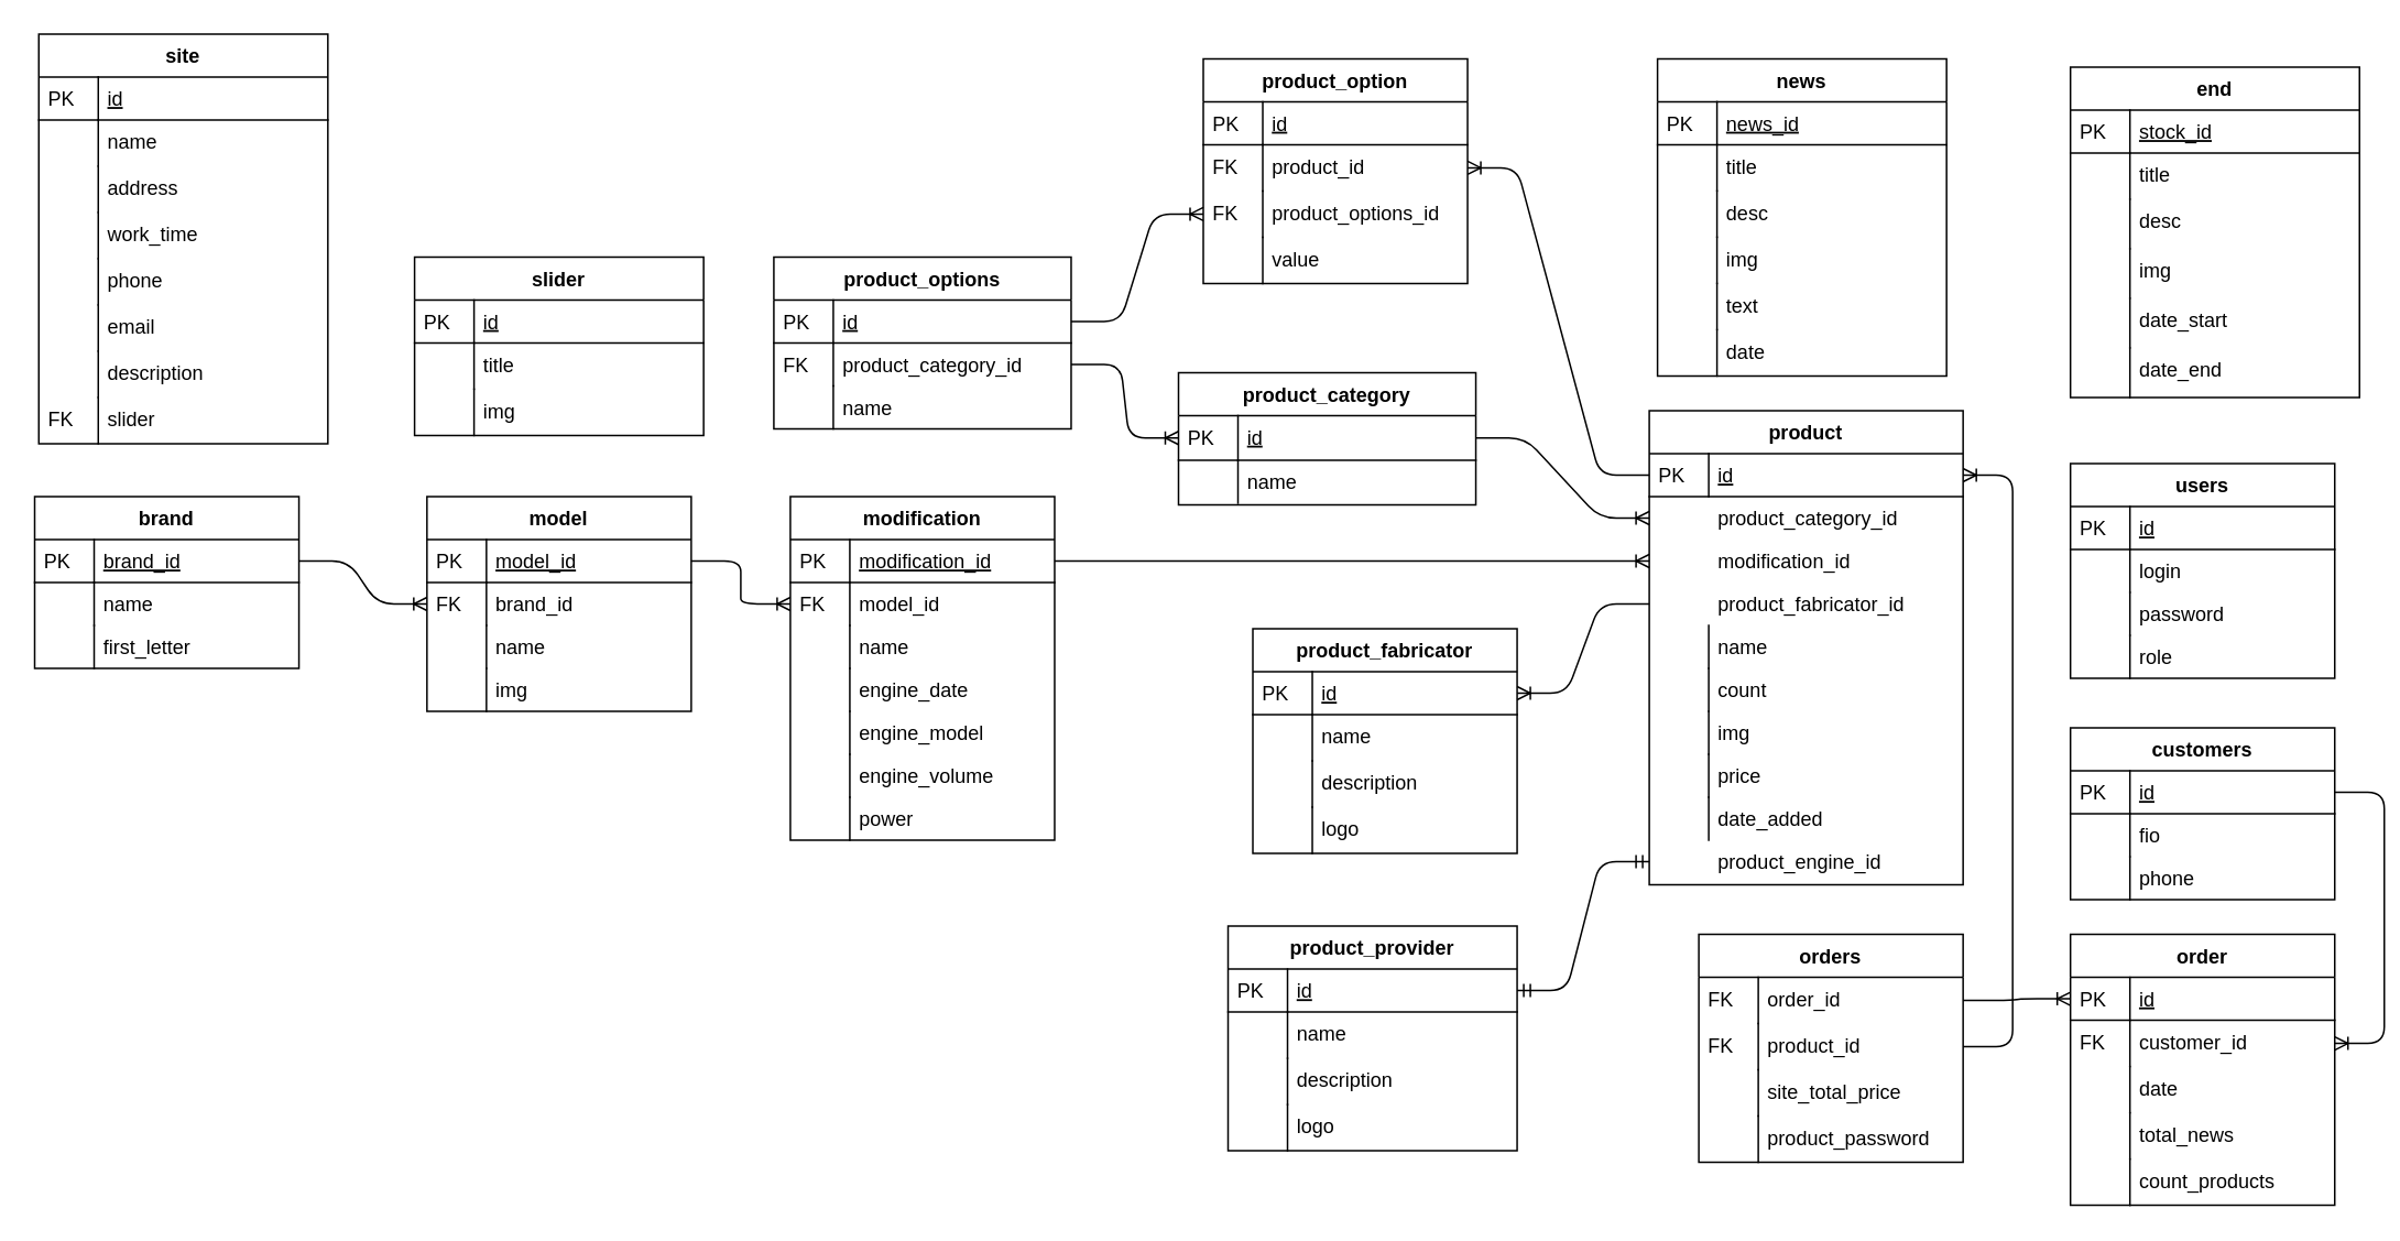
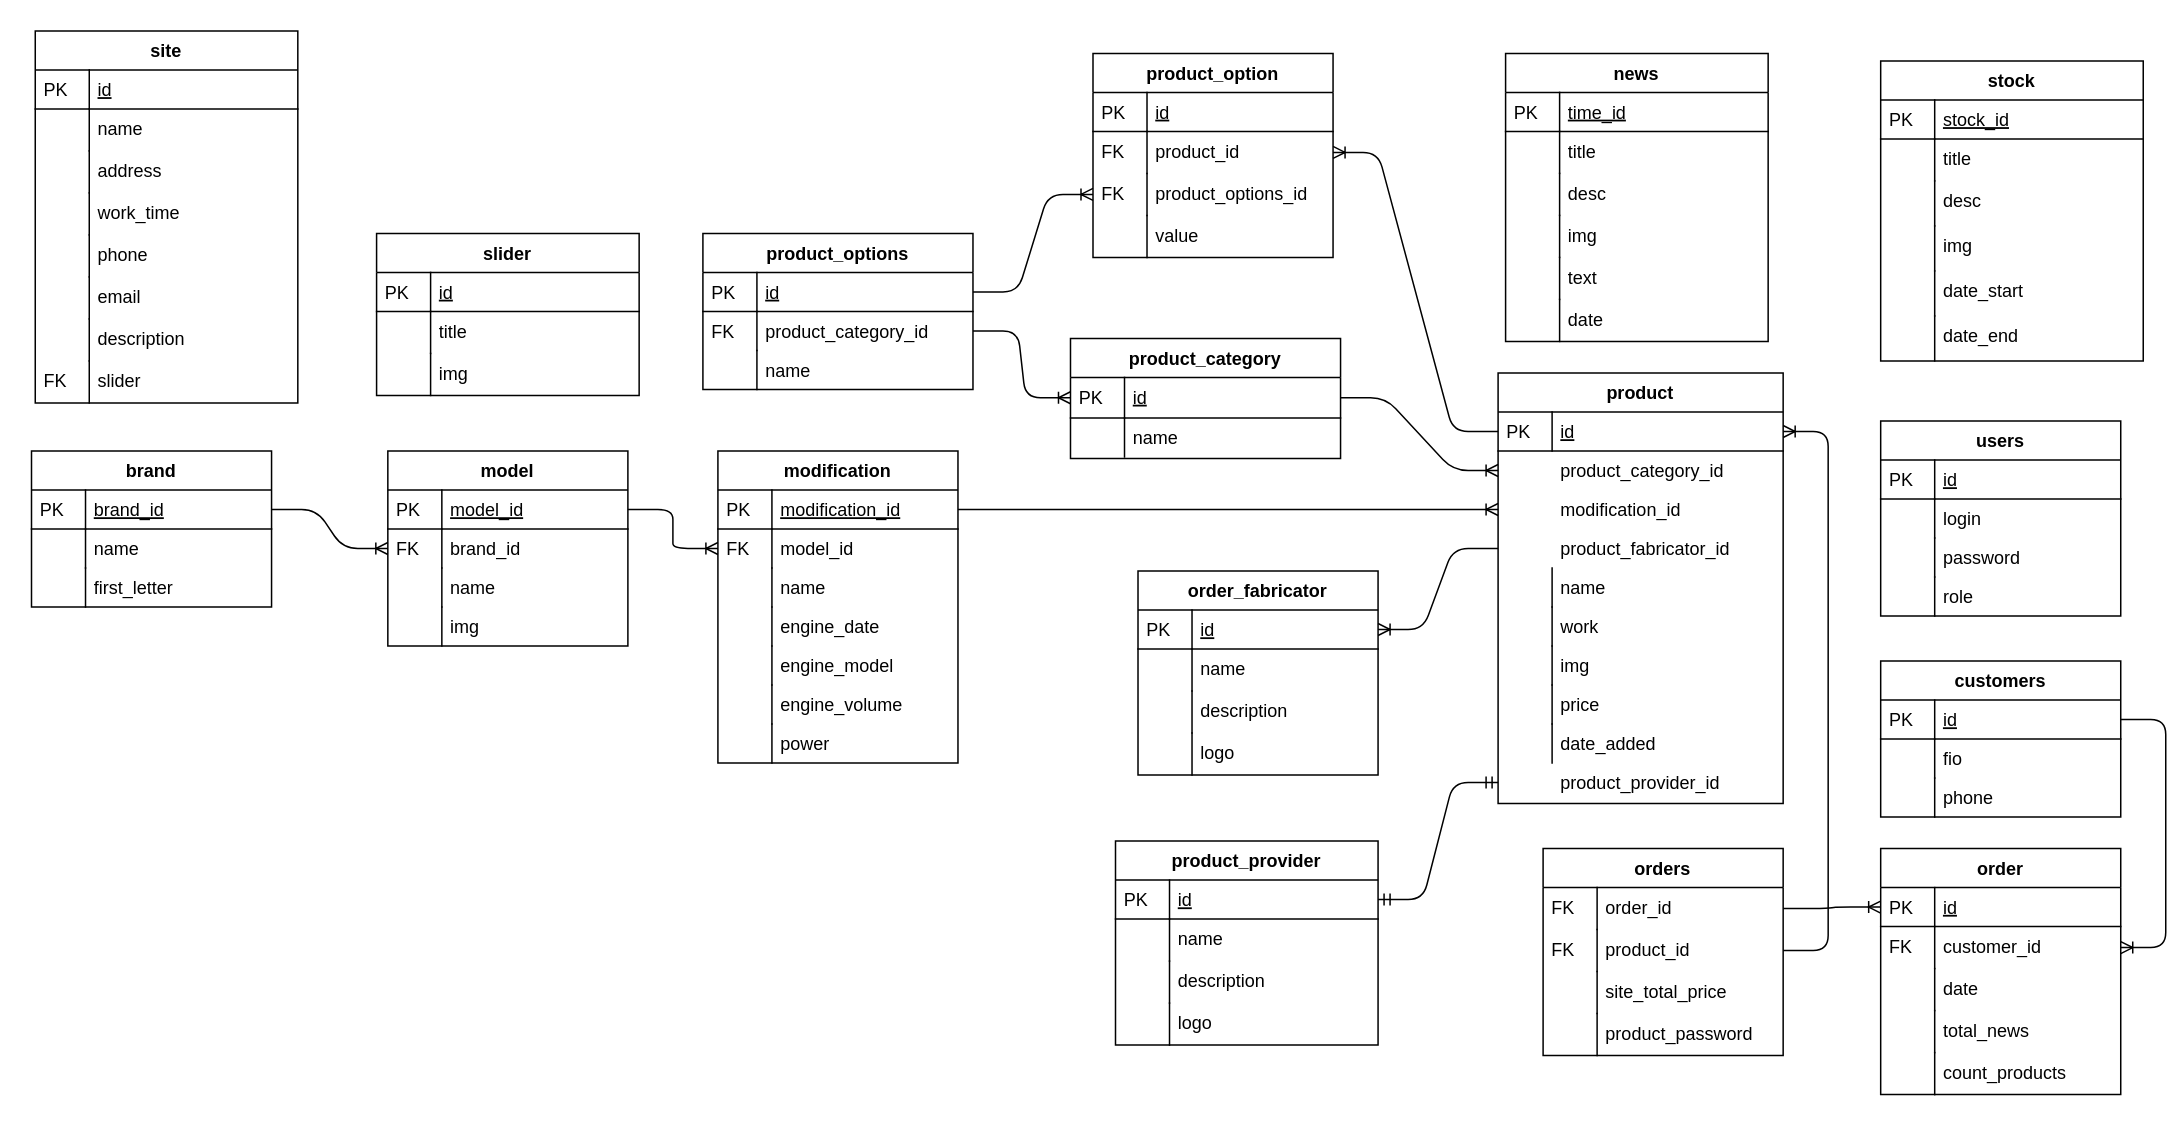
- <mxCell id="134" value="end" style="swimlane;fontStyle=1;childLayout=stackLayout;horizontal=1;startSize=26;horizontalStack=0;resizeParent=1;resizeLast=0;collapsible=1;marginBottom=0;rounded=0;shadow=0;strokeWidth=1;" parent="1" vertex="1"><mxGeometry x="1253" y="40" width="175" height="200" as="geometry"><mxRectangle x="150" y="146" width="160" height="26" as="alternateBounds" /></mxGeometry></mxCell>
+ <mxCell id="134" value="stock" style="swimlane;fontStyle=1;childLayout=stackLayout;horizontal=1;startSize=26;horizontalStack=0;resizeParent=1;resizeLast=0;collapsible=1;marginBottom=0;rounded=0;shadow=0;strokeWidth=1;" parent="1" vertex="1"><mxGeometry x="1253" y="40" width="175" height="200" as="geometry"><mxRectangle x="150" y="146" width="160" height="26" as="alternateBounds" /></mxGeometry></mxCell>
- <mxCell id="122" value="news_id" style="shape=partialRectangle;top=0;left=0;right=0;bottom=1;align=left;verticalAlign=top;fillColor=none;spacingLeft=40;spacingRight=4;overflow=hidden;rotatable=0;points=[[0,0.5],[1,0.5]];portConstraint=eastwest;dropTarget=0;rounded=0;shadow=0;strokeWidth=1;fontStyle=4" parent="121" vertex="1"><mxGeometry y="26" width="175" height="26" as="geometry" /></mxCell>
+ <mxCell id="122" value="time_id" style="shape=partialRectangle;top=0;left=0;right=0;bottom=1;align=left;verticalAlign=top;fillColor=none;spacingLeft=40;spacingRight=4;overflow=hidden;rotatable=0;points=[[0,0.5],[1,0.5]];portConstraint=eastwest;dropTarget=0;rounded=0;shadow=0;strokeWidth=1;fontStyle=4" parent="121" vertex="1"><mxGeometry y="26" width="175" height="26" as="geometry" /></mxCell>
- <mxCell id="54" value="product_fabricator" style="swimlane;fontStyle=1;childLayout=stackLayout;horizontal=1;startSize=26;horizontalStack=0;resizeParent=1;resizeLast=0;collapsible=1;marginBottom=0;rounded=0;shadow=0;strokeWidth=1;" parent="1" vertex="1"><mxGeometry x="758" y="380" width="160" height="136" as="geometry"><mxRectangle x="150" y="146" width="160" height="26" as="alternateBounds" /></mxGeometry></mxCell>
+ <mxCell id="54" value="order_fabricator" style="swimlane;fontStyle=1;childLayout=stackLayout;horizontal=1;startSize=26;horizontalStack=0;resizeParent=1;resizeLast=0;collapsible=1;marginBottom=0;rounded=0;shadow=0;strokeWidth=1;" parent="1" vertex="1"><mxGeometry x="758" y="380" width="160" height="136" as="geometry"><mxRectangle x="150" y="146" width="160" height="26" as="alternateBounds" /></mxGeometry></mxCell>
- <mxCell id="43" value="count" style="shape=partialRectangle;top=0;left=0;right=0;bottom=0;align=left;verticalAlign=top;fillColor=none;spacingLeft=40;spacingRight=4;overflow=hidden;rotatable=0;points=[[0,0.5],[1,0.5]];portConstraint=eastwest;dropTarget=0;rounded=0;shadow=0;strokeWidth=1;fontStyle=0" parent="35" vertex="1"><mxGeometry y="156" width="190" height="26" as="geometry" /></mxCell>
+ <mxCell id="43" value="work" style="shape=partialRectangle;top=0;left=0;right=0;bottom=0;align=left;verticalAlign=top;fillColor=none;spacingLeft=40;spacingRight=4;overflow=hidden;rotatable=0;points=[[0,0.5],[1,0.5]];portConstraint=eastwest;dropTarget=0;rounded=0;shadow=0;strokeWidth=1;fontStyle=0" parent="35" vertex="1"><mxGeometry y="156" width="190" height="26" as="geometry" /></mxCell>
- <mxCell id="51" value="product_engine_id" style="shape=partialRectangle;top=0;left=0;right=0;bottom=0;align=left;verticalAlign=top;fillColor=none;spacingLeft=40;spacingRight=4;overflow=hidden;rotatable=0;points=[[0,0.5],[1,0.5]];portConstraint=eastwest;dropTarget=0;rounded=0;shadow=0;strokeWidth=1;fontStyle=0" parent="35" vertex="1"><mxGeometry y="260" width="190" height="26" as="geometry" /></mxCell>
+ <mxCell id="51" value="product_provider_id" style="shape=partialRectangle;top=0;left=0;right=0;bottom=0;align=left;verticalAlign=top;fillColor=none;spacingLeft=40;spacingRight=4;overflow=hidden;rotatable=0;points=[[0,0.5],[1,0.5]];portConstraint=eastwest;dropTarget=0;rounded=0;shadow=0;strokeWidth=1;fontStyle=0" parent="35" vertex="1"><mxGeometry y="260" width="190" height="26" as="geometry" /></mxCell>
